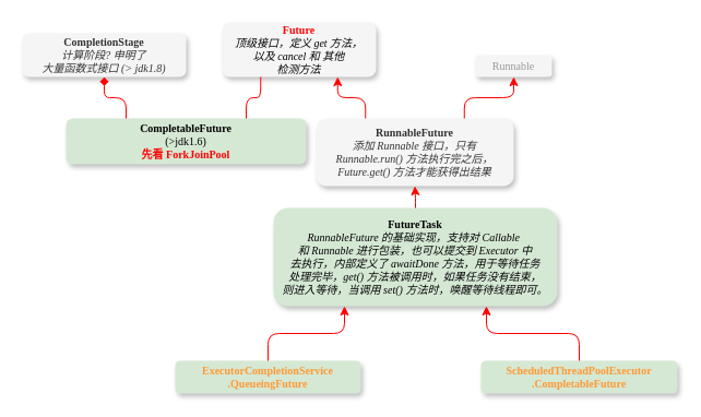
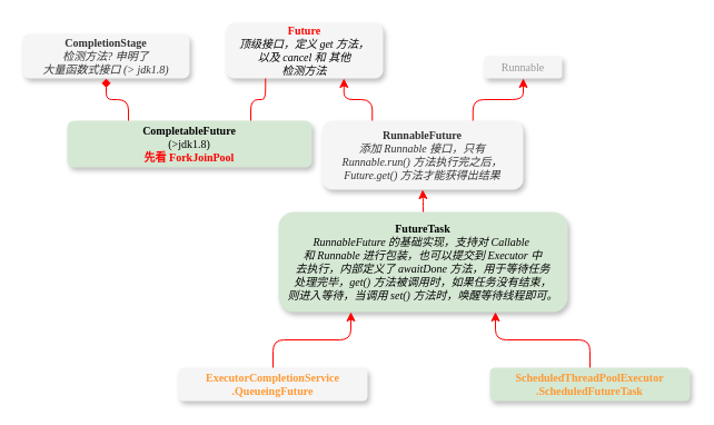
- <mxCell id="9" value="&lt;pre style=&quot;font-family: &amp;#34;menlo&amp;#34; ; font-size: 7.5pt&quot;&gt;&lt;pre style=&quot;font-family: &amp;#34;menlo&amp;#34; ; font-size: 7.5pt&quot;&gt;&lt;pre style=&quot;font-family: &amp;#34;menlo&amp;#34; ; font-size: 7.5pt&quot;&gt;&lt;pre style=&quot;font-family: &amp;#34;menlo&amp;#34; ; font-size: 7.5pt&quot;&gt;&lt;b&gt;CompletionStage&lt;/b&gt;&lt;br&gt;&lt;i&gt;计算阶段? 申明了&lt;br&gt;大量函数式接口 (&amp;gt; jdk1.8)&lt;/i&gt;&lt;/pre&gt;&lt;/pre&gt;&lt;/pre&gt;&lt;/pre&gt;" style="rounded=1;whiteSpace=wrap;html=1;fillColor=#f5f5f5;strokeColor=none;fontColor=#333333;labelBackgroundColor=none;shadow=1;comic=0;" parent="1" vertex="1"><mxGeometry x="20" y="30" width="150" height="40" as="geometry" /></mxCell>
+ <mxCell id="9" value="&lt;pre style=&quot;font-family: &amp;#34;menlo&amp;#34; ; font-size: 7.5pt&quot;&gt;&lt;pre style=&quot;font-family: &amp;#34;menlo&amp;#34; ; font-size: 7.5pt&quot;&gt;&lt;pre style=&quot;font-family: &amp;#34;menlo&amp;#34; ; font-size: 7.5pt&quot;&gt;&lt;pre style=&quot;font-family: &amp;#34;menlo&amp;#34; ; font-size: 7.5pt&quot;&gt;&lt;b&gt;CompletionStage&lt;/b&gt;&lt;br&gt;&lt;i&gt;检测方法? 申明了&lt;br&gt;大量函数式接口 (&amp;gt; jdk1.8)&lt;/i&gt;&lt;/pre&gt;&lt;/pre&gt;&lt;/pre&gt;&lt;/pre&gt;" style="rounded=1;whiteSpace=wrap;html=1;fillColor=#f5f5f5;strokeColor=none;fontColor=#333333;labelBackgroundColor=none;shadow=1;comic=0;" parent="1" vertex="1"><mxGeometry x="20" y="30" width="150" height="40" as="geometry" /></mxCell>
- <mxCell id="8" value="&lt;pre style=&quot;font-family: &amp;#34;menlo&amp;#34; ; font-size: 7.5pt&quot;&gt;&lt;pre style=&quot;font-family: &amp;#34;menlo&amp;#34; ; font-size: 7.5pt&quot;&gt;&lt;pre style=&quot;font-family: &amp;#34;menlo&amp;#34; ; font-size: 7.5pt&quot;&gt;&lt;b&gt;CompletableFuture&lt;/b&gt;&lt;br&gt;(&amp;gt;jdk1.6)&lt;br&gt;&lt;font color=&quot;#ff0000&quot;&gt;&lt;b&gt;先看 ForkJoinPool&lt;/b&gt;&lt;/font&gt;&lt;/pre&gt;&lt;/pre&gt;&lt;/pre&gt;" style="rounded=1;whiteSpace=wrap;html=1;fillColor=#d5e8d4;labelBackgroundColor=none;strokeColor=none;shadow=1;comic=0;" parent="1" vertex="1"><mxGeometry x="60" y="108" width="220" height="42" as="geometry" /></mxCell>
+ <mxCell id="8" value="&lt;pre style=&quot;font-family: &amp;#34;menlo&amp;#34; ; font-size: 7.5pt&quot;&gt;&lt;pre style=&quot;font-family: &amp;#34;menlo&amp;#34; ; font-size: 7.5pt&quot;&gt;&lt;pre style=&quot;font-family: &amp;#34;menlo&amp;#34; ; font-size: 7.5pt&quot;&gt;&lt;b&gt;CompletableFuture&lt;/b&gt;&lt;br&gt;(&amp;gt;jdk1.8)&lt;br&gt;&lt;font color=&quot;#ff0000&quot;&gt;&lt;b&gt;先看 ForkJoinPool&lt;/b&gt;&lt;/font&gt;&lt;/pre&gt;&lt;/pre&gt;&lt;/pre&gt;" style="rounded=1;whiteSpace=wrap;html=1;fillColor=#d5e8d4;labelBackgroundColor=none;strokeColor=none;shadow=1;comic=0;" parent="1" vertex="1"><mxGeometry x="60" y="108" width="220" height="42" as="geometry" /></mxCell>
- <mxCell id="6" value="&lt;pre style=&quot;font-family: &amp;quot;menlo&amp;quot; ; font-size: 7.5pt&quot;&gt;&lt;pre style=&quot;font-family: &amp;quot;menlo&amp;quot; ; font-size: 7.5pt&quot;&gt;&lt;pre style=&quot;font-family: &amp;quot;menlo&amp;quot; ; font-size: 7.5pt&quot;&gt;&lt;pre style=&quot;font-family: &amp;quot;menlo&amp;quot; ; font-size: 7.5pt&quot;&gt;&lt;span style=&quot;font-size: 7.5pt ; white-space: normal&quot;&gt;ExecutorCompletionService&lt;br&gt;.&lt;/span&gt;QueueingFuture&lt;/pre&gt;&lt;/pre&gt;&lt;/pre&gt;&lt;/pre&gt;" style="rounded=1;whiteSpace=wrap;html=1;fillColor=#d5e8d4;labelBackgroundColor=none;strokeColor=none;shadow=1;comic=0;fontColor=#FF9933;fontStyle=1" parent="1" vertex="1"><mxGeometry x="160" y="330" width="170" height="30" as="geometry" /></mxCell>
+ <mxCell id="6" value="&lt;pre style=&quot;font-family: &amp;quot;menlo&amp;quot; ; font-size: 7.5pt&quot;&gt;&lt;pre style=&quot;font-family: &amp;quot;menlo&amp;quot; ; font-size: 7.5pt&quot;&gt;&lt;pre style=&quot;font-family: &amp;quot;menlo&amp;quot; ; font-size: 7.5pt&quot;&gt;&lt;pre style=&quot;font-family: &amp;quot;menlo&amp;quot; ; font-size: 7.5pt&quot;&gt;&lt;span style=&quot;font-size: 7.5pt ; white-space: normal&quot;&gt;ExecutorCompletionService&lt;br&gt;.&lt;/span&gt;QueueingFuture&lt;/pre&gt;&lt;/pre&gt;&lt;/pre&gt;&lt;/pre&gt;" style="rounded=1;whiteSpace=wrap;html=1;fillColor=#f5f5f5;labelBackgroundColor=none;strokeColor=none;shadow=1;comic=0;fontColor=#FF9933;fontStyle=1;" parent="1" vertex="1"><mxGeometry x="160" y="330" width="170" height="30" as="geometry" /></mxCell>
- <mxCell id="7" value="&lt;pre style=&quot;font-family: &amp;quot;menlo&amp;quot; ; font-size: 7.5pt&quot;&gt;&lt;pre style=&quot;font-family: &amp;quot;menlo&amp;quot; ; font-size: 7.5pt&quot;&gt;&lt;pre style=&quot;font-family: &amp;quot;menlo&amp;quot; ; font-size: 7.5pt&quot;&gt;&lt;pre style=&quot;font-family: &amp;quot;menlo&amp;quot; ; font-size: 7.5pt&quot;&gt;&lt;span style=&quot;font-size: 7.5pt ; white-space: normal&quot;&gt;ScheduledThreadPoolExecutor&lt;br&gt;.&lt;/span&gt;CompletableFuture&lt;/pre&gt;&lt;/pre&gt;&lt;/pre&gt;&lt;/pre&gt;" style="rounded=1;whiteSpace=wrap;html=1;fillColor=#d5e8d4;labelBackgroundColor=none;strokeColor=none;shadow=1;comic=0;fontColor=#FF9933;fontStyle=1" parent="1" vertex="1"><mxGeometry x="440" y="330" width="180" height="30" as="geometry" /></mxCell>
+ <mxCell id="7" value="&lt;pre style=&quot;font-family: &amp;quot;menlo&amp;quot; ; font-size: 7.5pt&quot;&gt;&lt;pre style=&quot;font-family: &amp;quot;menlo&amp;quot; ; font-size: 7.5pt&quot;&gt;&lt;pre style=&quot;font-family: &amp;quot;menlo&amp;quot; ; font-size: 7.5pt&quot;&gt;&lt;pre style=&quot;font-family: &amp;quot;menlo&amp;quot; ; font-size: 7.5pt&quot;&gt;&lt;span style=&quot;font-size: 7.5pt ; white-space: normal&quot;&gt;ScheduledThreadPoolExecutor&lt;br&gt;.&lt;/span&gt;ScheduledFutureTask&lt;/pre&gt;&lt;/pre&gt;&lt;/pre&gt;&lt;/pre&gt;" style="rounded=1;whiteSpace=wrap;html=1;fillColor=#d5e8d4;labelBackgroundColor=none;strokeColor=none;shadow=1;comic=0;fontColor=#FF9933;fontStyle=1" parent="1" vertex="1"><mxGeometry x="440" y="330" width="180" height="30" as="geometry" /></mxCell>
